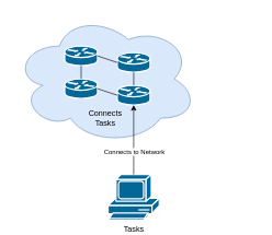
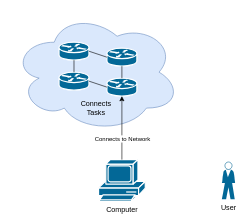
+ <mxCell id="3" value="User" style="shape=mxgraph.cisco.people.standing_man;html=1;pointerEvents=1;dashed=0;fillColor=#036897;strokeColor=#ffffff;strokeWidth=2;verticalLabelPosition=bottom;verticalAlign=top;align=center;outlineConnect=0;" parent="1" vertex="1"><mxGeometry x="370" y="270" width="22" height="62" as="geometry" /></mxCell>
- <mxCell id="4" value="Tasks" style="shape=mxgraph.cisco.computers_and_peripherals.pc;html=1;pointerEvents=1;dashed=0;fillColor=#036897;strokeColor=#ffffff;strokeWidth=2;verticalLabelPosition=bottom;verticalAlign=top;align=center;outlineConnect=0;" parent="1" vertex="1"><mxGeometry x="164" y="266" width="78" height="70" as="geometry" /></mxCell>
+ <mxCell id="4" value="Computer" style="shape=mxgraph.cisco.computers_and_peripherals.pc;html=1;pointerEvents=1;dashed=0;fillColor=#036897;strokeColor=#ffffff;strokeWidth=2;verticalLabelPosition=bottom;verticalAlign=top;align=center;outlineConnect=0;" parent="1" vertex="1"><mxGeometry x="164" y="266" width="78" height="70" as="geometry" /></mxCell>
